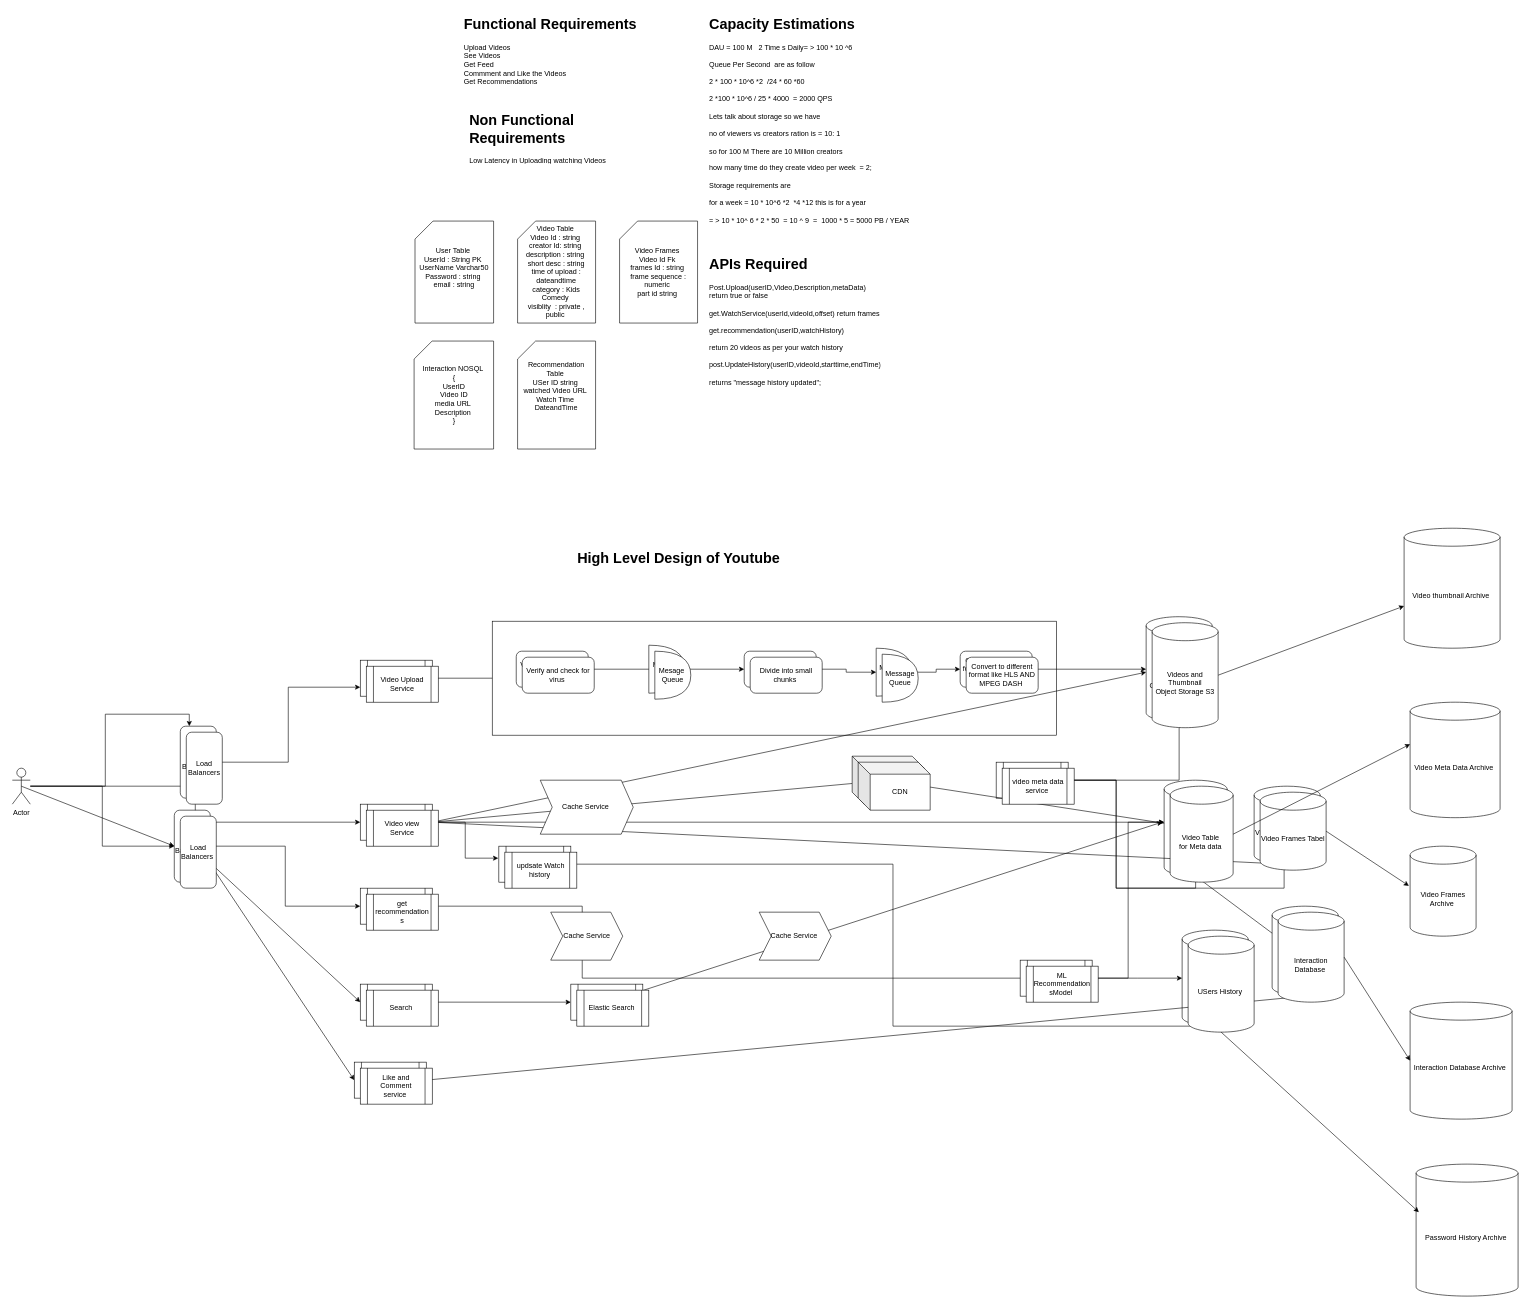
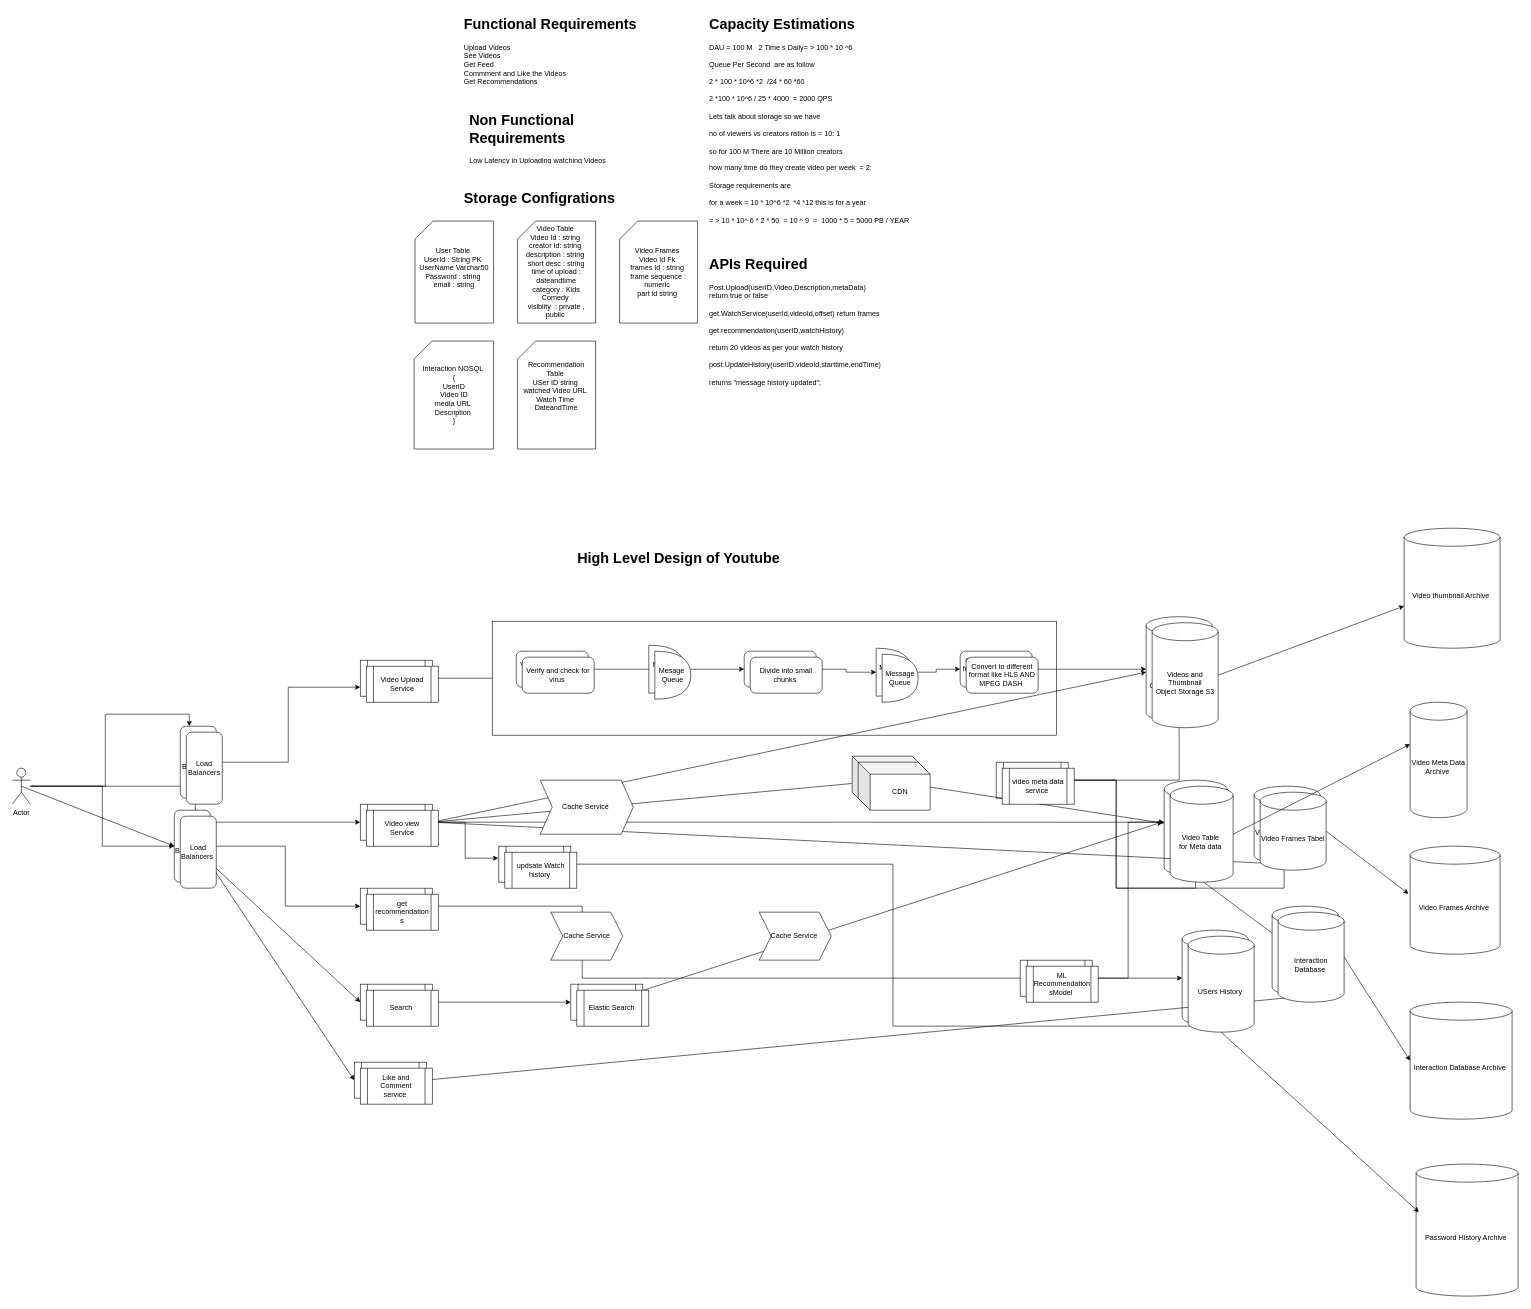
+ <mxCell id="6" value="&lt;h1 style=&quot;margin-top: 0px;&quot;&gt;Storage Configrations&lt;/h1&gt;" style="text;html=1;whiteSpace=wrap;overflow=hidden;rounded=0;" vertex="1" parent="1"><mxGeometry x="771.25" y="310" width="261" height="40" as="geometry" /></mxCell>
- <mxCell id="91" value="Video Meta Data Archive&amp;nbsp;" style="shape=cylinder3;whiteSpace=wrap;html=1;boundedLbl=1;backgroundOutline=1;size=15;" vertex="1" parent="1"><mxGeometry x="2350" y="1170" width="150" height="192.5" as="geometry" /></mxCell>
+ <mxCell id="91" value="Video Meta Data Archive&amp;nbsp;" style="shape=cylinder3;whiteSpace=wrap;html=1;boundedLbl=1;backgroundOutline=1;size=15;" vertex="1" parent="1"><mxGeometry x="2350" y="1170" width="95" height="192.5" as="geometry" /></mxCell>
- <mxCell id="92" value="Video Frames Archive&amp;nbsp;" style="shape=cylinder3;whiteSpace=wrap;html=1;boundedLbl=1;backgroundOutline=1;size=15;" vertex="1" parent="1"><mxGeometry x="2350" y="1410" width="110" height="150" as="geometry" /></mxCell>
+ <mxCell id="92" value="Video Frames Archive&amp;nbsp;" style="shape=cylinder3;whiteSpace=wrap;html=1;boundedLbl=1;backgroundOutline=1;size=15;" vertex="1" parent="1"><mxGeometry x="2350" y="1410" width="150" height="180" as="geometry" /></mxCell>
